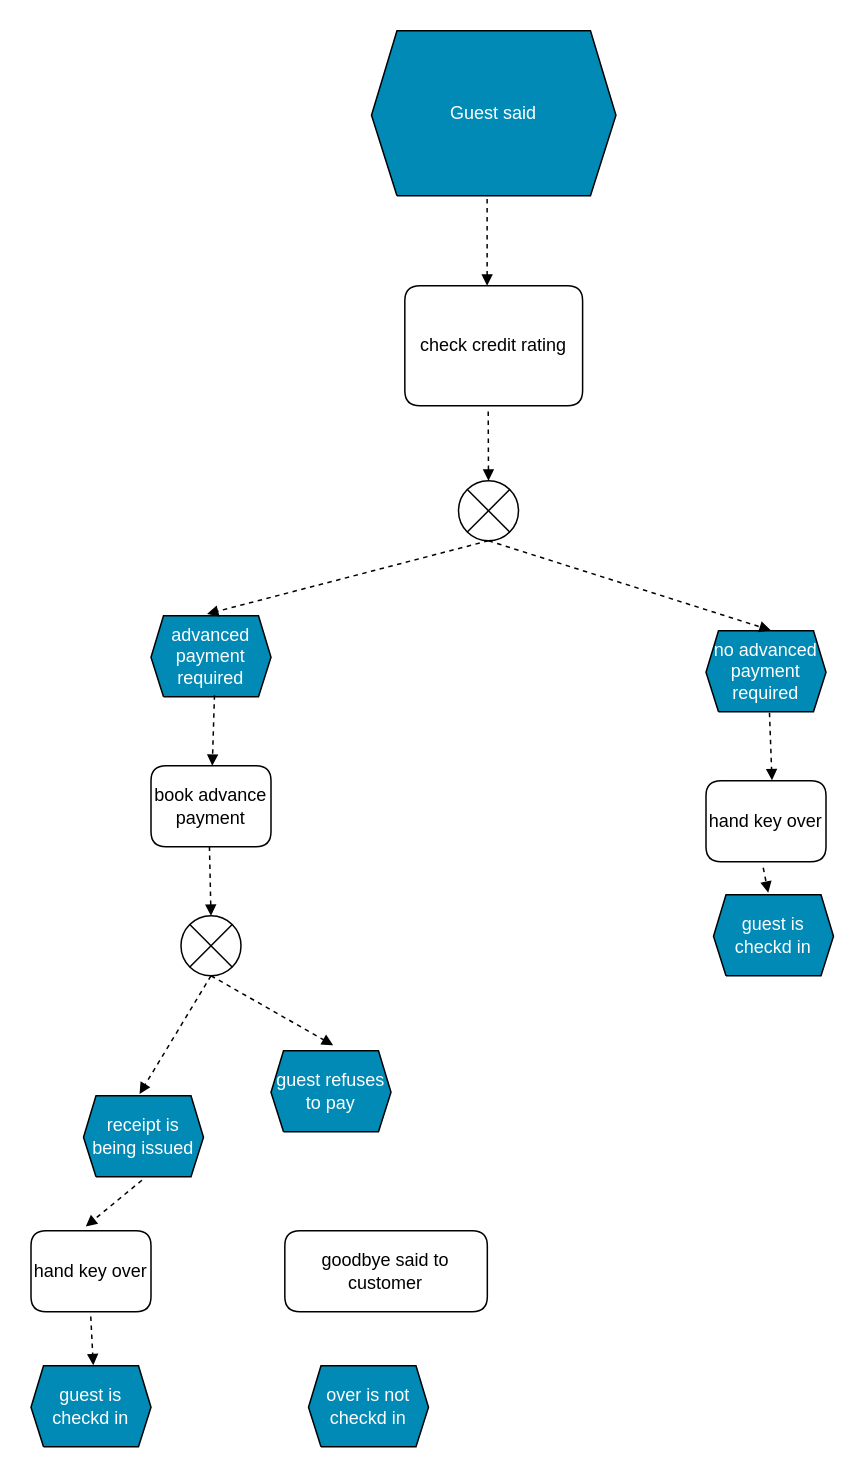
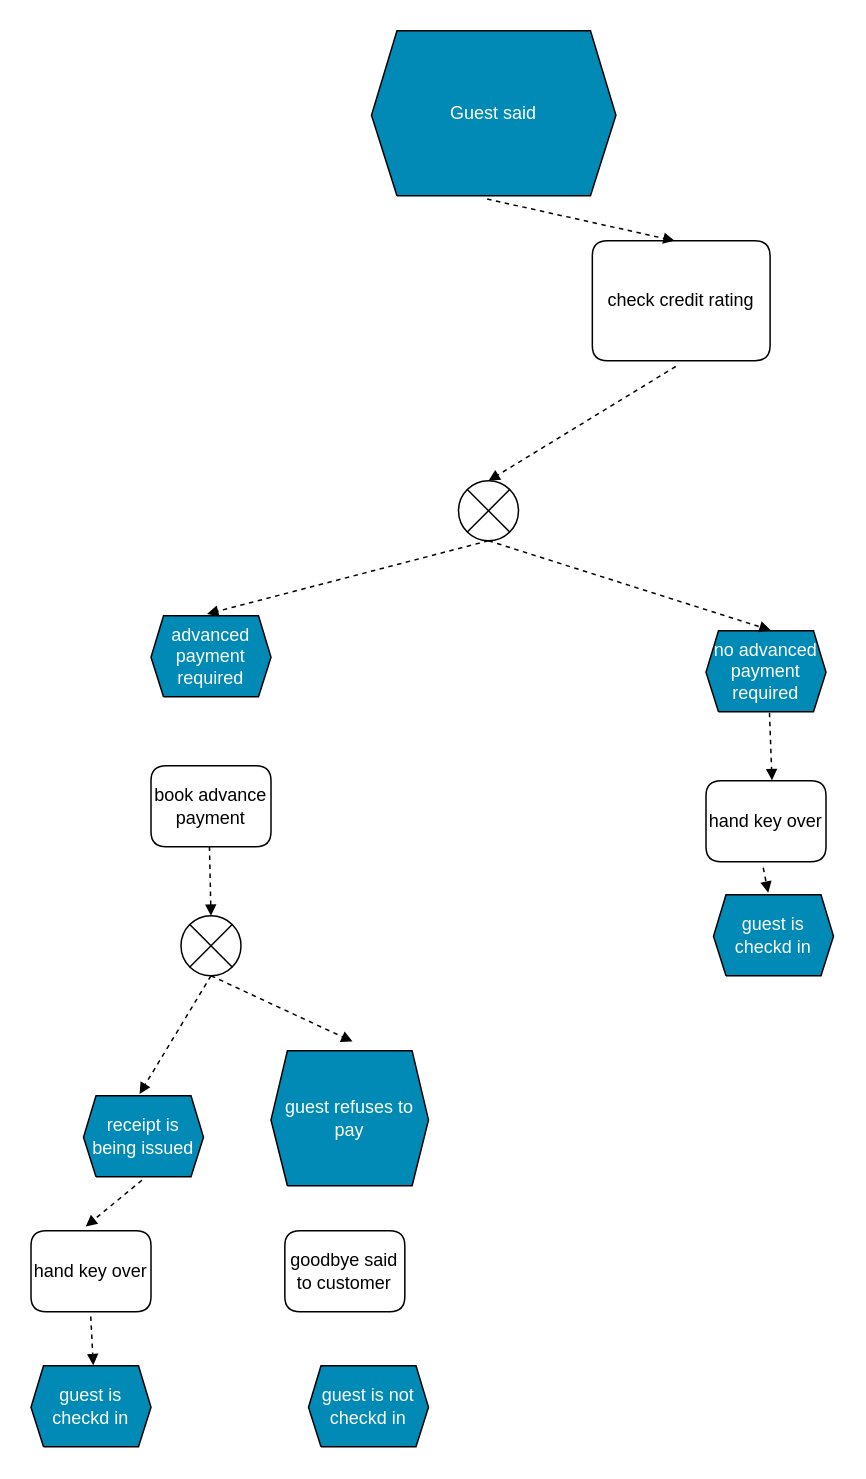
- <mxCell id="3" value="check credit rating" style="vsdxID=5;fillColor=#ffffff;gradientColor=none;shape=stencil(nZFLDsIwDERP4y0KyYauS7kAJ4iIoRYhqdLwPT1pB6TSBYtmZc+82NKYTN23tmPSqs8pnvkuLrdktqS1hJaT5FKRacjUx5j4lOI1OPSdLaRWo8IOf9YDrZVNh728GFq1qn7eBgyGXOJtWP4AqmA9P8MU+h1QL2GCfs1F8B90IThbX4oxHgQn3iPdqT+Ps0g4hWne);strokeColor=#000000;spacingTop=-1;spacingBottom=-1;spacingLeft=-1;spacingRight=-1;labelBackgroundColor=none;rounded=1;html=1;whiteSpace=wrap;fontColor=#000000;" vertex="1" parent="1"><mxGeometry x="269.22" y="190" width="118.52" height="80" as="geometry" /></mxCell>
+ <mxCell id="3" value="check credit rating" style="vsdxID=5;fillColor=#ffffff;gradientColor=none;shape=stencil(nZFLDsIwDERP4y0KyYauS7kAJ4iIoRYhqdLwPT1pB6TSBYtmZc+82NKYTN23tmPSqs8pnvkuLrdktqS1hJaT5FKRacjUx5j4lOI1OPSdLaRWo8IOf9YDrZVNh728GFq1qn7eBgyGXOJtWP4AqmA9P8MU+h1QL2GCfs1F8B90IThbX4oxHgQn3iPdqT+Ps0g4hWne);strokeColor=#000000;spacingTop=-1;spacingBottom=-1;spacingLeft=-1;spacingRight=-1;labelBackgroundColor=none;rounded=1;html=1;whiteSpace=wrap;fontColor=#000000;" vertex="1" parent="1"><mxGeometry x="394.22" y="160" width="118.52" height="80" as="geometry" /></mxCell>
- <mxCell id="14" style="vsdxID=5;edgeStyle=none;dashed=1;startArrow=none;endArrow=block;startSize=5;endSize=5;strokeColor=#000000;spacingTop=0;spacingBottom=0;spacingLeft=0;spacingRight=0;verticalAlign=middle;html=1;labelBackgroundColor=#ffffff;rounded=0;fontColor=#000000;exitX=0.529;exitY=0.981;exitDx=0;exitDy=0;exitPerimeter=0;" edge="1" parent="1" source="7" target="13"><mxGeometry x="-120" y="-929" relative="1" as="geometry"><mxPoint x="-121" y="-930" as="offset" /><Array as="points" /><mxPoint x="165" y="400" as="sourcePoint" /><mxPoint x="285" y="520" as="targetPoint" /></mxGeometry></mxCell>
- <mxCell id="18" value="guest refuses to pay" style="vsdxID=5;fillColor=#008ab5;gradientColor=none;shape=stencil(UzV2Ls5ILEhVNTIoLinKz04tz0wpyVA1dlE1MsrMy0gtyiwBslSNXVWNndPyi1LTi/JL81Ig/IJEkEoQKze/DGRCBUSfoYGeiRFIl5FBJUzEAMx3gyjPycxDUm5hqWdqQbxymCRMsamhnpEpKabjNRvd5XgUk+QMgmECZCDCMy0zJwcSHcjy6OEPFILEnbErAA==);strokeColor=#000000;spacingTop=-1;spacingBottom=-1;spacingLeft=-1;spacingRight=-1;labelBackgroundColor=none;rounded=0;html=1;whiteSpace=wrap;fontColor=#FFFFFF;" vertex="1" parent="1"><mxGeometry x="180" y="700" width="80" height="54" as="geometry" /></mxCell>
+ <mxCell id="18" value="guest refuses to pay" style="vsdxID=5;fillColor=#008ab5;gradientColor=none;shape=stencil(UzV2Ls5ILEhVNTIoLinKz04tz0wpyVA1dlE1MsrMy0gtyiwBslSNXVWNndPyi1LTi/JL81Ig/IJEkEoQKze/DGRCBUSfoYGeiRFIl5FBJUzEAMx3gyjPycxDUm5hqWdqQbxymCRMsamhnpEpKabjNRvd5XgUk+QMgmECZCDCMy0zJwcSHcjy6OEPFILEnbErAA==);strokeColor=#000000;spacingTop=-1;spacingBottom=-1;spacingLeft=-1;spacingRight=-1;labelBackgroundColor=none;rounded=0;html=1;whiteSpace=wrap;fontColor=#FFFFFF;" vertex="1" parent="1"><mxGeometry x="180" y="700" width="105" height="90" as="geometry" /></mxCell>
- <mxCell id="22" value="goodbye said to customer" style="vsdxID=5;fillColor=#ffffff;gradientColor=none;shape=stencil(nZFLDsIwDERP4y0KyYauS7kAJ4iIoRYhqdLwPT1pB6TSBYtmZc+82NKYTN23tmPSqs8pnvkuLrdktqS1hJaT5FKRacjUx5j4lOI1OPSdLaRWo8IOf9YDrZVNh728GFq1qn7eBgyGXOJtWP4AqmA9P8MU+h1QL2GCfs1F8B90IThbX4oxHgQn3iPdqT+Ps0g4hWne);strokeColor=#000000;spacingTop=-1;spacingBottom=-1;spacingLeft=-1;spacingRight=-1;labelBackgroundColor=none;rounded=1;html=1;whiteSpace=wrap;fontColor=#000000;" vertex="1" parent="1"><mxGeometry x="189.22" y="820" width="135" height="54" as="geometry" /></mxCell>
+ <mxCell id="22" value="goodbye said to customer" style="vsdxID=5;fillColor=#ffffff;gradientColor=none;shape=stencil(nZFLDsIwDERP4y0KyYauS7kAJ4iIoRYhqdLwPT1pB6TSBYtmZc+82NKYTN23tmPSqs8pnvkuLrdktqS1hJaT5FKRacjUx5j4lOI1OPSdLaRWo8IOf9YDrZVNh728GFq1qn7eBgyGXOJtWP4AqmA9P8MU+h1QL2GCfs1F8B90IThbX4oxHgQn3iPdqT+Ps0g4hWne);strokeColor=#000000;spacingTop=-1;spacingBottom=-1;spacingLeft=-1;spacingRight=-1;labelBackgroundColor=none;rounded=1;html=1;whiteSpace=wrap;fontColor=#000000;" vertex="1" parent="1"><mxGeometry x="189.22" y="820" width="80" height="54" as="geometry" /></mxCell>
- <mxCell id="25" value="over is not checkd in" style="vsdxID=5;fillColor=#008ab5;gradientColor=none;shape=stencil(UzV2Ls5ILEhVNTIoLinKz04tz0wpyVA1dlE1MsrMy0gtyiwBslSNXVWNndPyi1LTi/JL81Ig/IJEkEoQKze/DGRCBUSfoYGeiRFIl5FBJUzEAMx3gyjPycxDUm5hqWdqQbxymCRMsamhnpEpKabjNRvd5XgUk+QMgmECZCDCMy0zJwcSHcjy6OEPFILEnbErAA==);strokeColor=#000000;spacingTop=-1;spacingBottom=-1;spacingLeft=-1;spacingRight=-1;labelBackgroundColor=none;rounded=0;html=1;whiteSpace=wrap;fontColor=#FFFFFF;" vertex="1" parent="1"><mxGeometry x="205" y="910" width="80" height="54" as="geometry" /></mxCell>
+ <mxCell id="25" value="guest is not checkd in" style="vsdxID=5;fillColor=#008ab5;gradientColor=none;shape=stencil(UzV2Ls5ILEhVNTIoLinKz04tz0wpyVA1dlE1MsrMy0gtyiwBslSNXVWNndPyi1LTi/JL81Ig/IJEkEoQKze/DGRCBUSfoYGeiRFIl5FBJUzEAMx3gyjPycxDUm5hqWdqQbxymCRMsamhnpEpKabjNRvd5XgUk+QMgmECZCDCMy0zJwcSHcjy6OEPFILEnbErAA==);strokeColor=#000000;spacingTop=-1;spacingBottom=-1;spacingLeft=-1;spacingRight=-1;labelBackgroundColor=none;rounded=0;html=1;whiteSpace=wrap;fontColor=#FFFFFF;" vertex="1" parent="1"><mxGeometry x="205" y="910" width="80" height="54" as="geometry" /></mxCell>
